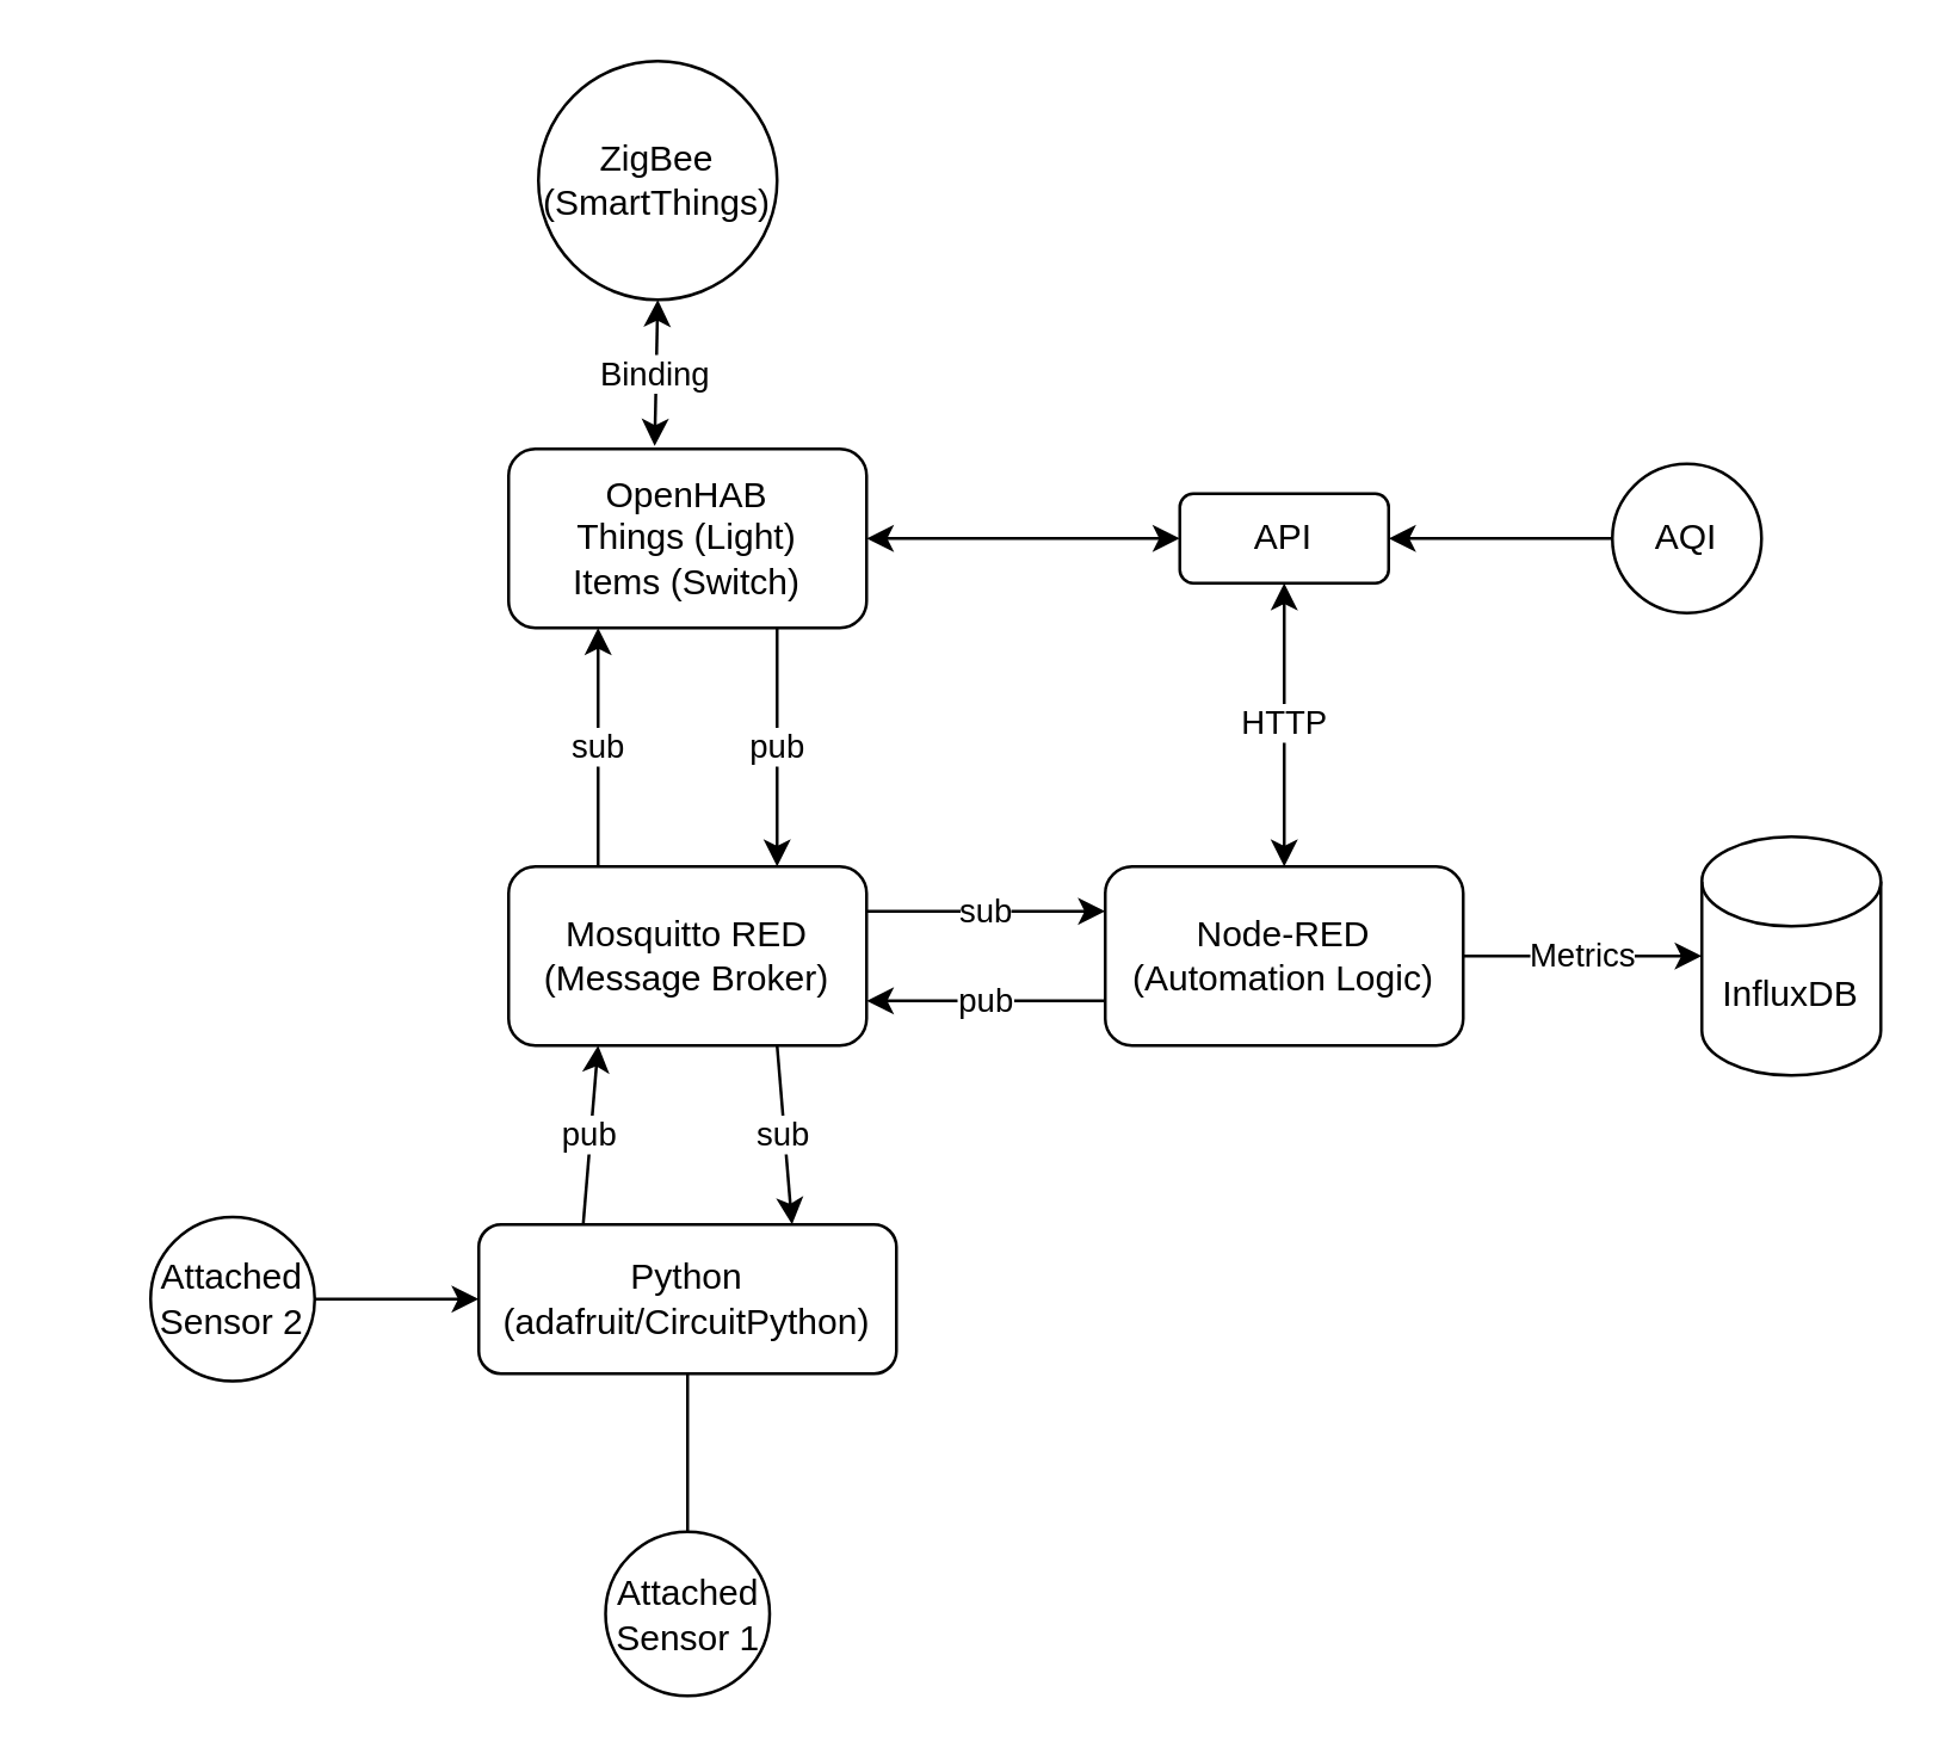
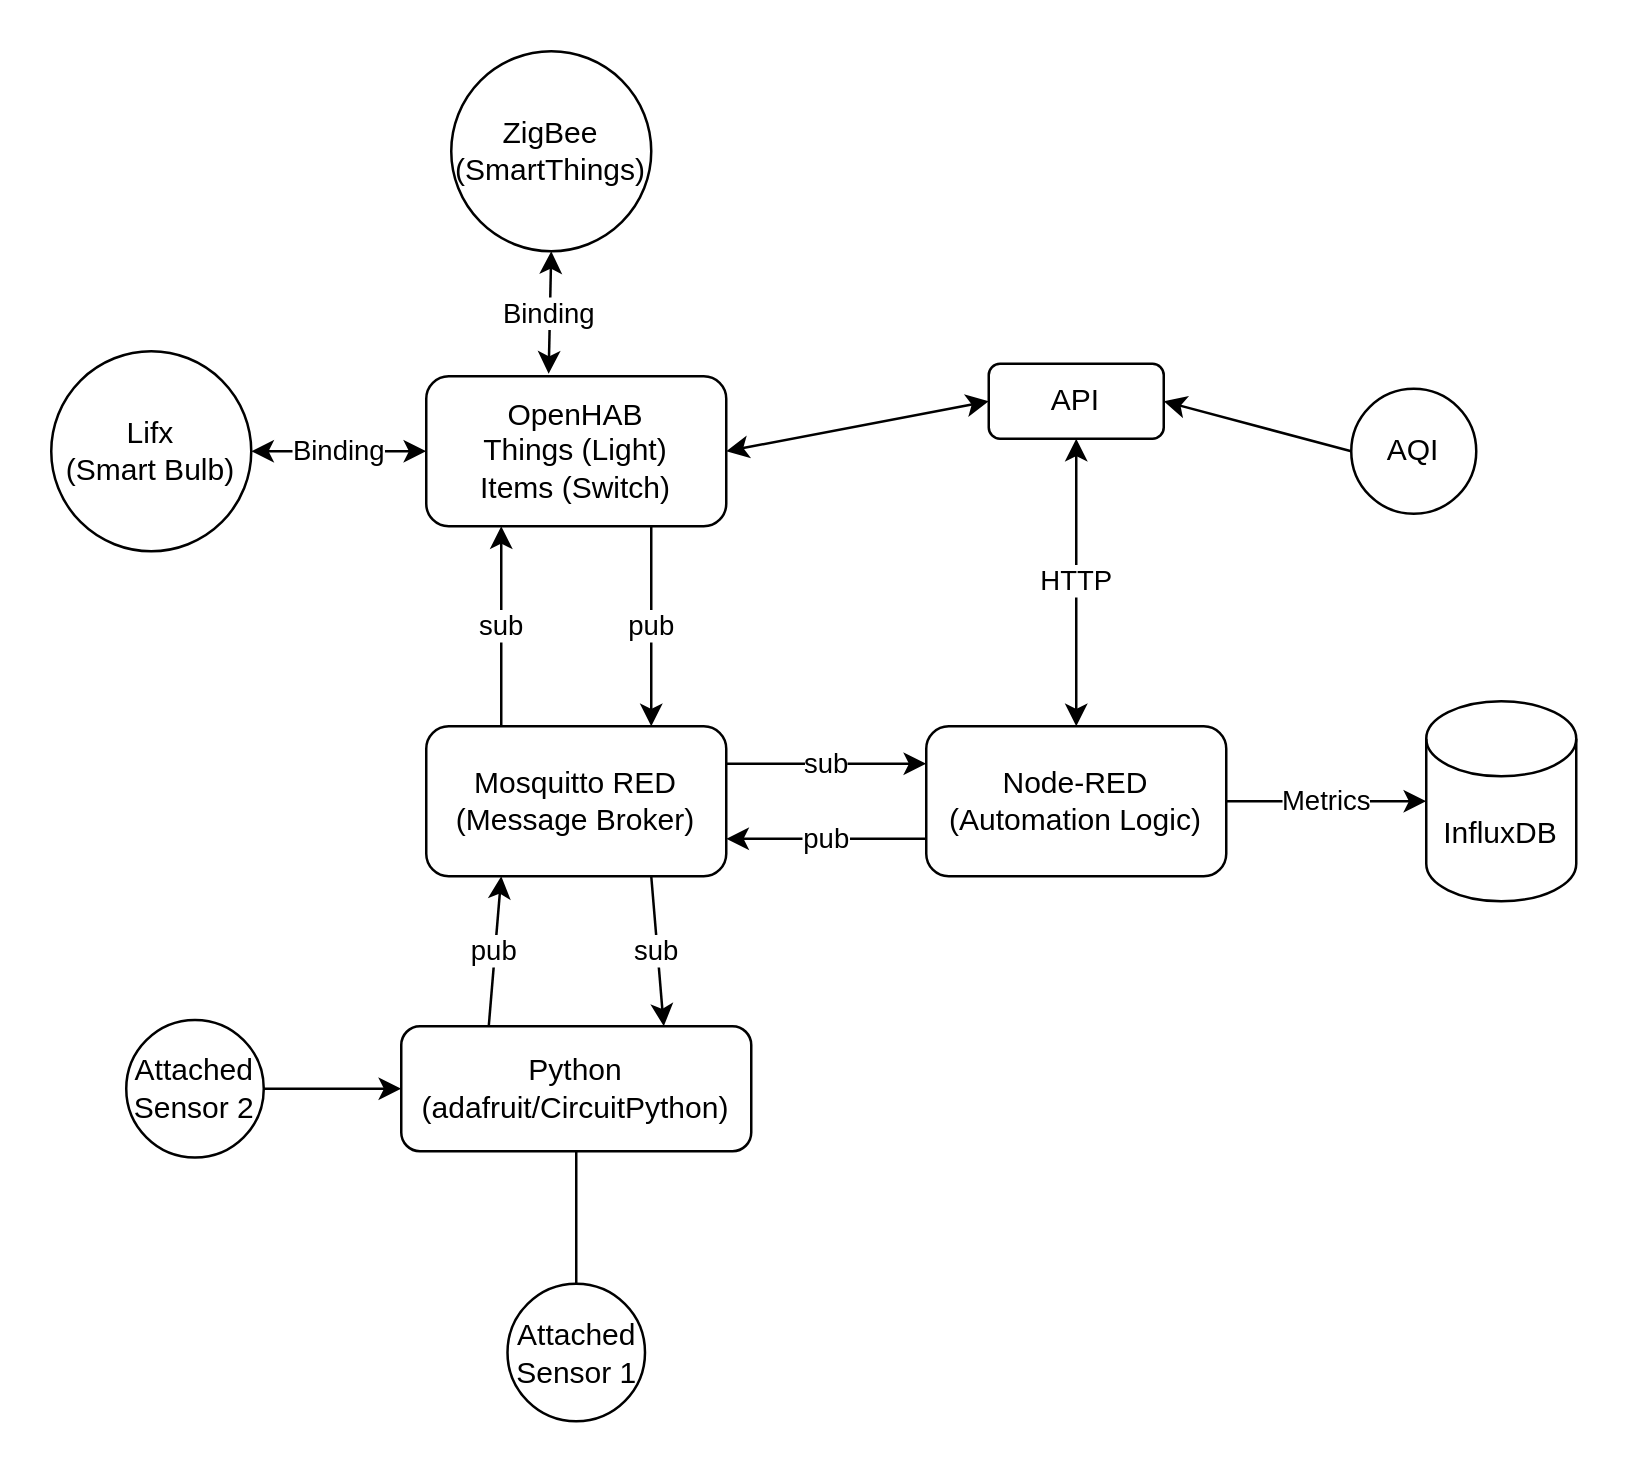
+ <mxCell id="13" value="&lt;div&gt;Lifx&lt;/div&gt;&lt;div&gt;(Smart Bulb)&lt;br&gt;&lt;/div&gt;" style="ellipse;whiteSpace=wrap;html=1;aspect=fixed;" vertex="1" parent="1"><mxGeometry x="20" y="140" width="80" height="80" as="geometry" /></mxCell>
+ <mxCell id="16" value="Binding" style="endArrow=classic;startArrow=classic;html=1;entryX=0;entryY=0.5;entryDx=0;entryDy=0;exitX=1;exitY=0.5;exitDx=0;exitDy=0;" edge="1" parent="1" source="13" target="9"><mxGeometry width="50" height="50" relative="1" as="geometry"><mxPoint x="100" y="180" as="sourcePoint" /><mxPoint x="170" y="160" as="targetPoint" /></mxGeometry></mxCell>
- <mxCell id="6" value="API" style="rounded=1;whiteSpace=wrap;html=1;" vertex="1" parent="1"><mxGeometry x="395" y="165" width="70" height="30" as="geometry" /></mxCell>
+ <mxCell id="6" value="API" style="rounded=1;whiteSpace=wrap;html=1;" vertex="1" parent="1"><mxGeometry x="395" y="145" width="70" height="30" as="geometry" /></mxCell>
